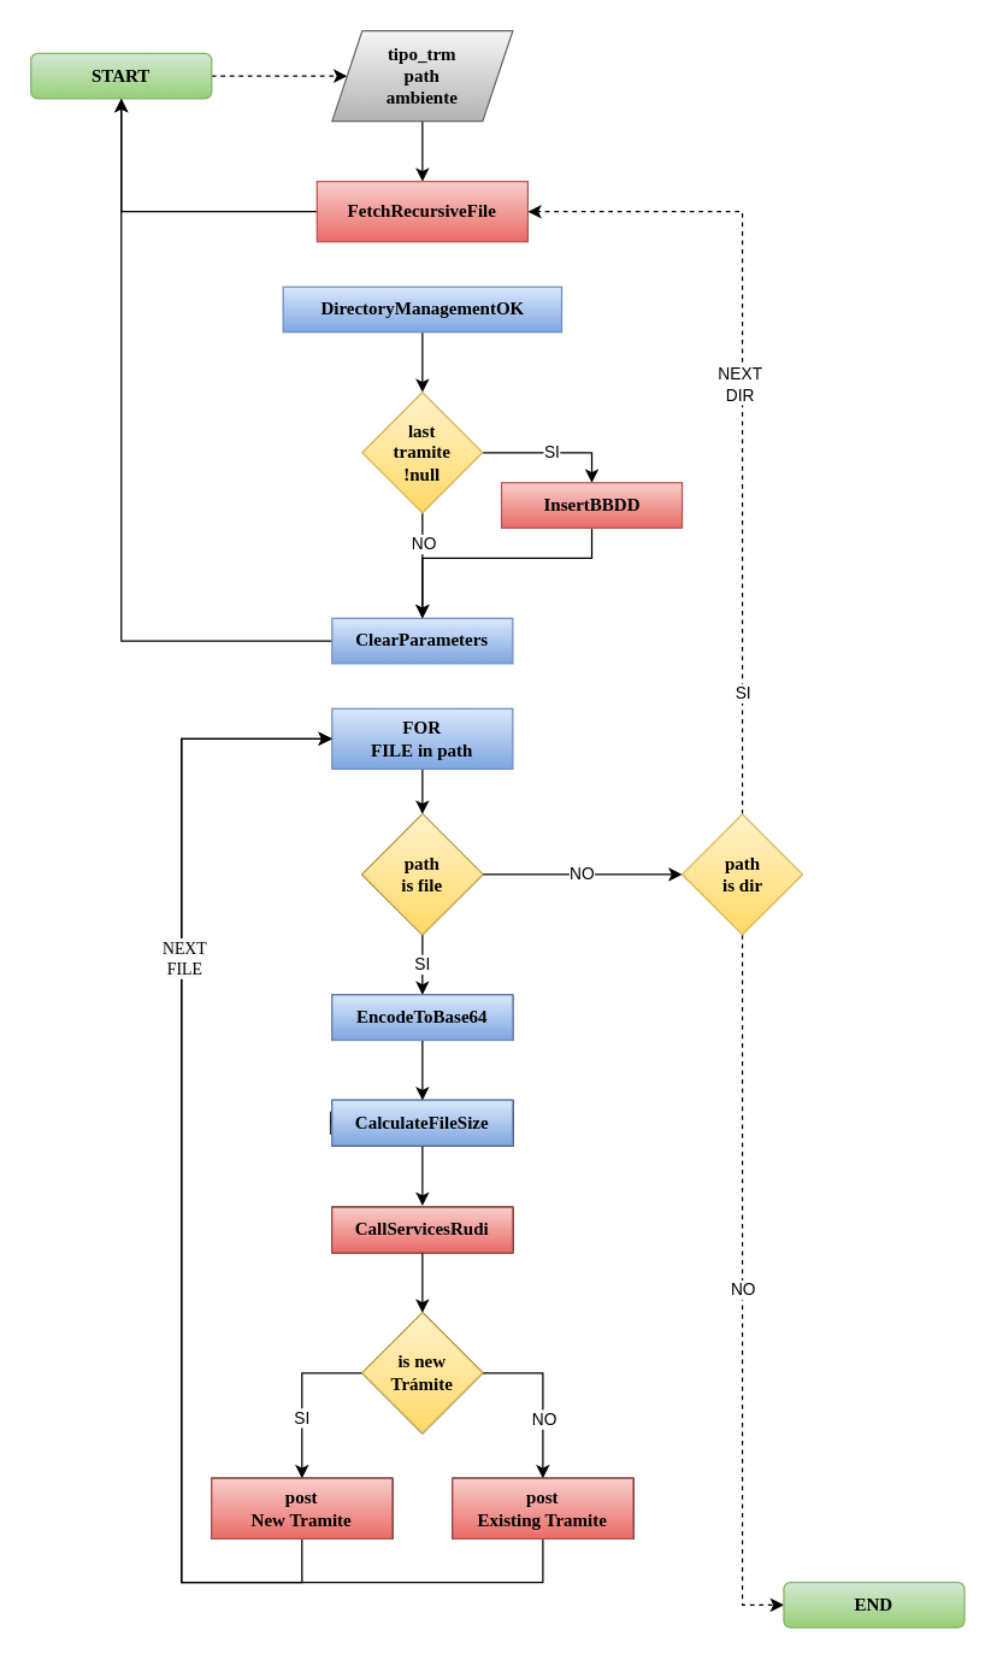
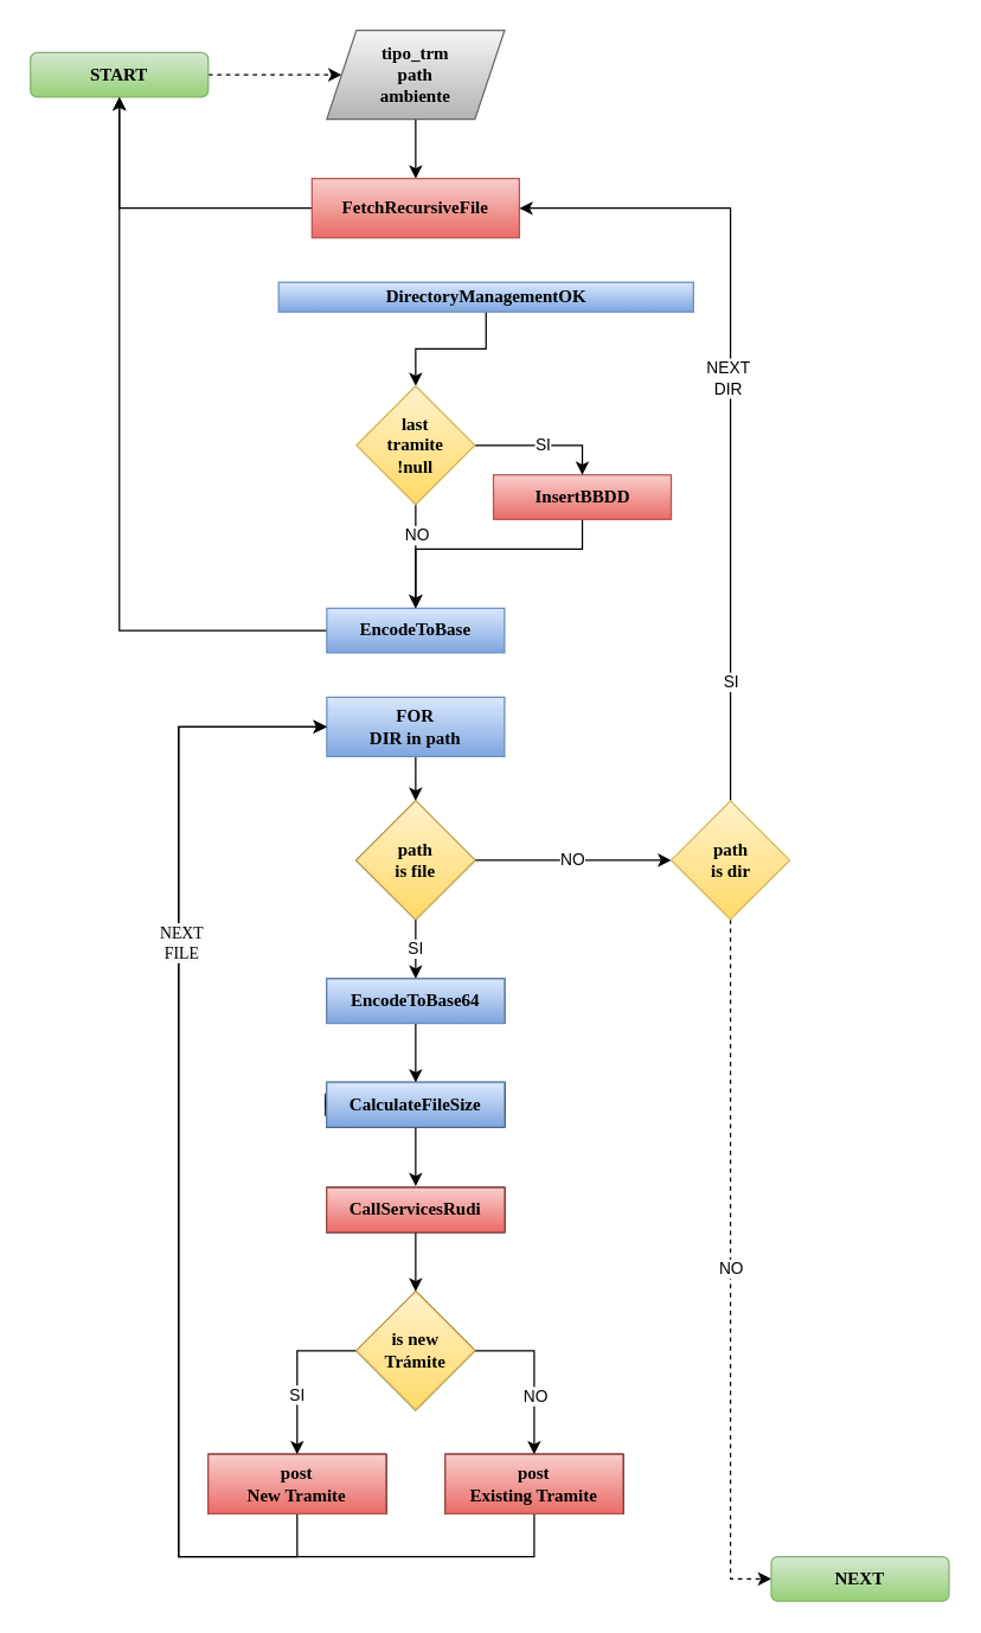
- <mxCell id="23" value="" style="edgeStyle=orthogonalEdgeStyle;rounded=0;orthogonalLoop=1;jettySize=auto;html=1;exitX=0.5;exitY=0;exitDx=0;exitDy=0;entryX=1;entryY=0.5;entryDx=0;entryDy=0;dashed=1;" edge="1" parent="1" source="27" target="7"><mxGeometry relative="1" as="geometry"><Array as="points"><mxPoint x="493" y="140" /></Array></mxGeometry></mxCell>
+ <mxCell id="23" value="" style="edgeStyle=orthogonalEdgeStyle;rounded=0;orthogonalLoop=1;jettySize=auto;html=1;exitX=0.5;exitY=0;exitDx=0;exitDy=0;entryX=1;entryY=0.5;entryDx=0;entryDy=0;" edge="1" parent="1" source="27" target="7"><mxGeometry relative="1" as="geometry"><Array as="points"><mxPoint x="493" y="140" /></Array></mxGeometry></mxCell>
- <mxCell id="31" value="&lt;div style=&quot;&quot;&gt;DirectoryManagementOK&lt;/div&gt;" style="rounded=0;whiteSpace=wrap;html=1;labelBackgroundColor=none;fontStyle=1;fontFamily=Verdana;fillColor=#dae8fc;gradientColor=#7ea6e0;strokeColor=#6c8ebf;" parent="1" vertex="1"><mxGeometry x="187.5" y="190" width="185" height="30" as="geometry" /></mxCell>
+ <mxCell id="31" value="&lt;div style=&quot;&quot;&gt;DirectoryManagementOK&lt;/div&gt;" style="rounded=0;whiteSpace=wrap;html=1;labelBackgroundColor=none;fontStyle=1;fontFamily=Verdana;fillColor=#dae8fc;gradientColor=#7ea6e0;strokeColor=#6c8ebf;" parent="1" vertex="1"><mxGeometry x="187.5" y="190" width="280" height="20" as="geometry" /></mxCell>
- <mxCell id="29" value="&lt;div style=&quot;&quot;&gt;ClearParameters&lt;/div&gt;" style="rounded=0;whiteSpace=wrap;html=1;labelBackgroundColor=none;fontStyle=1;fontFamily=Verdana;fillColor=#dae8fc;gradientColor=#7ea6e0;strokeColor=#6c8ebf;" parent="1" vertex="1"><mxGeometry x="220" y="410" width="120" height="30" as="geometry" /></mxCell>
+ <mxCell id="29" value="&lt;div style=&quot;&quot;&gt;EncodeToBase&lt;/div&gt;" style="rounded=0;whiteSpace=wrap;html=1;labelBackgroundColor=none;fontStyle=1;fontFamily=Verdana;fillColor=#dae8fc;gradientColor=#7ea6e0;strokeColor=#6c8ebf;" parent="1" vertex="1"><mxGeometry x="220" y="410" width="120" height="30" as="geometry" /></mxCell>
- <mxCell id="33" value="FOR&lt;br&gt;FILE in path" style="rounded=0;whiteSpace=wrap;html=1;labelBackgroundColor=none;fontStyle=1;fontFamily=Verdana;fillColor=#dae8fc;gradientColor=#7ea6e0;strokeColor=#6c8ebf;" parent="1" vertex="1"><mxGeometry x="220" y="470" width="120" height="40" as="geometry" /></mxCell>
+ <mxCell id="33" value="FOR&lt;br&gt;DIR in path" style="rounded=0;whiteSpace=wrap;html=1;labelBackgroundColor=none;fontStyle=1;fontFamily=Verdana;fillColor=#dae8fc;gradientColor=#7ea6e0;strokeColor=#6c8ebf;" parent="1" vertex="1"><mxGeometry x="220" y="470" width="120" height="40" as="geometry" /></mxCell>
- <mxCell id="49" value="END" style="rounded=1;whiteSpace=wrap;html=1;labelBackgroundColor=none;fontStyle=1;fontFamily=Verdana;fillColor=#d5e8d4;gradientColor=#97d077;strokeColor=#82b366;" parent="1" vertex="1"><mxGeometry x="520" y="1050" width="120" height="30" as="geometry" /></mxCell>
+ <mxCell id="49" value="NEXT" style="rounded=1;whiteSpace=wrap;html=1;labelBackgroundColor=none;fontStyle=1;fontFamily=Verdana;fillColor=#d5e8d4;gradientColor=#97d077;strokeColor=#82b366;" parent="1" vertex="1"><mxGeometry x="520" y="1050" width="120" height="30" as="geometry" /></mxCell>
